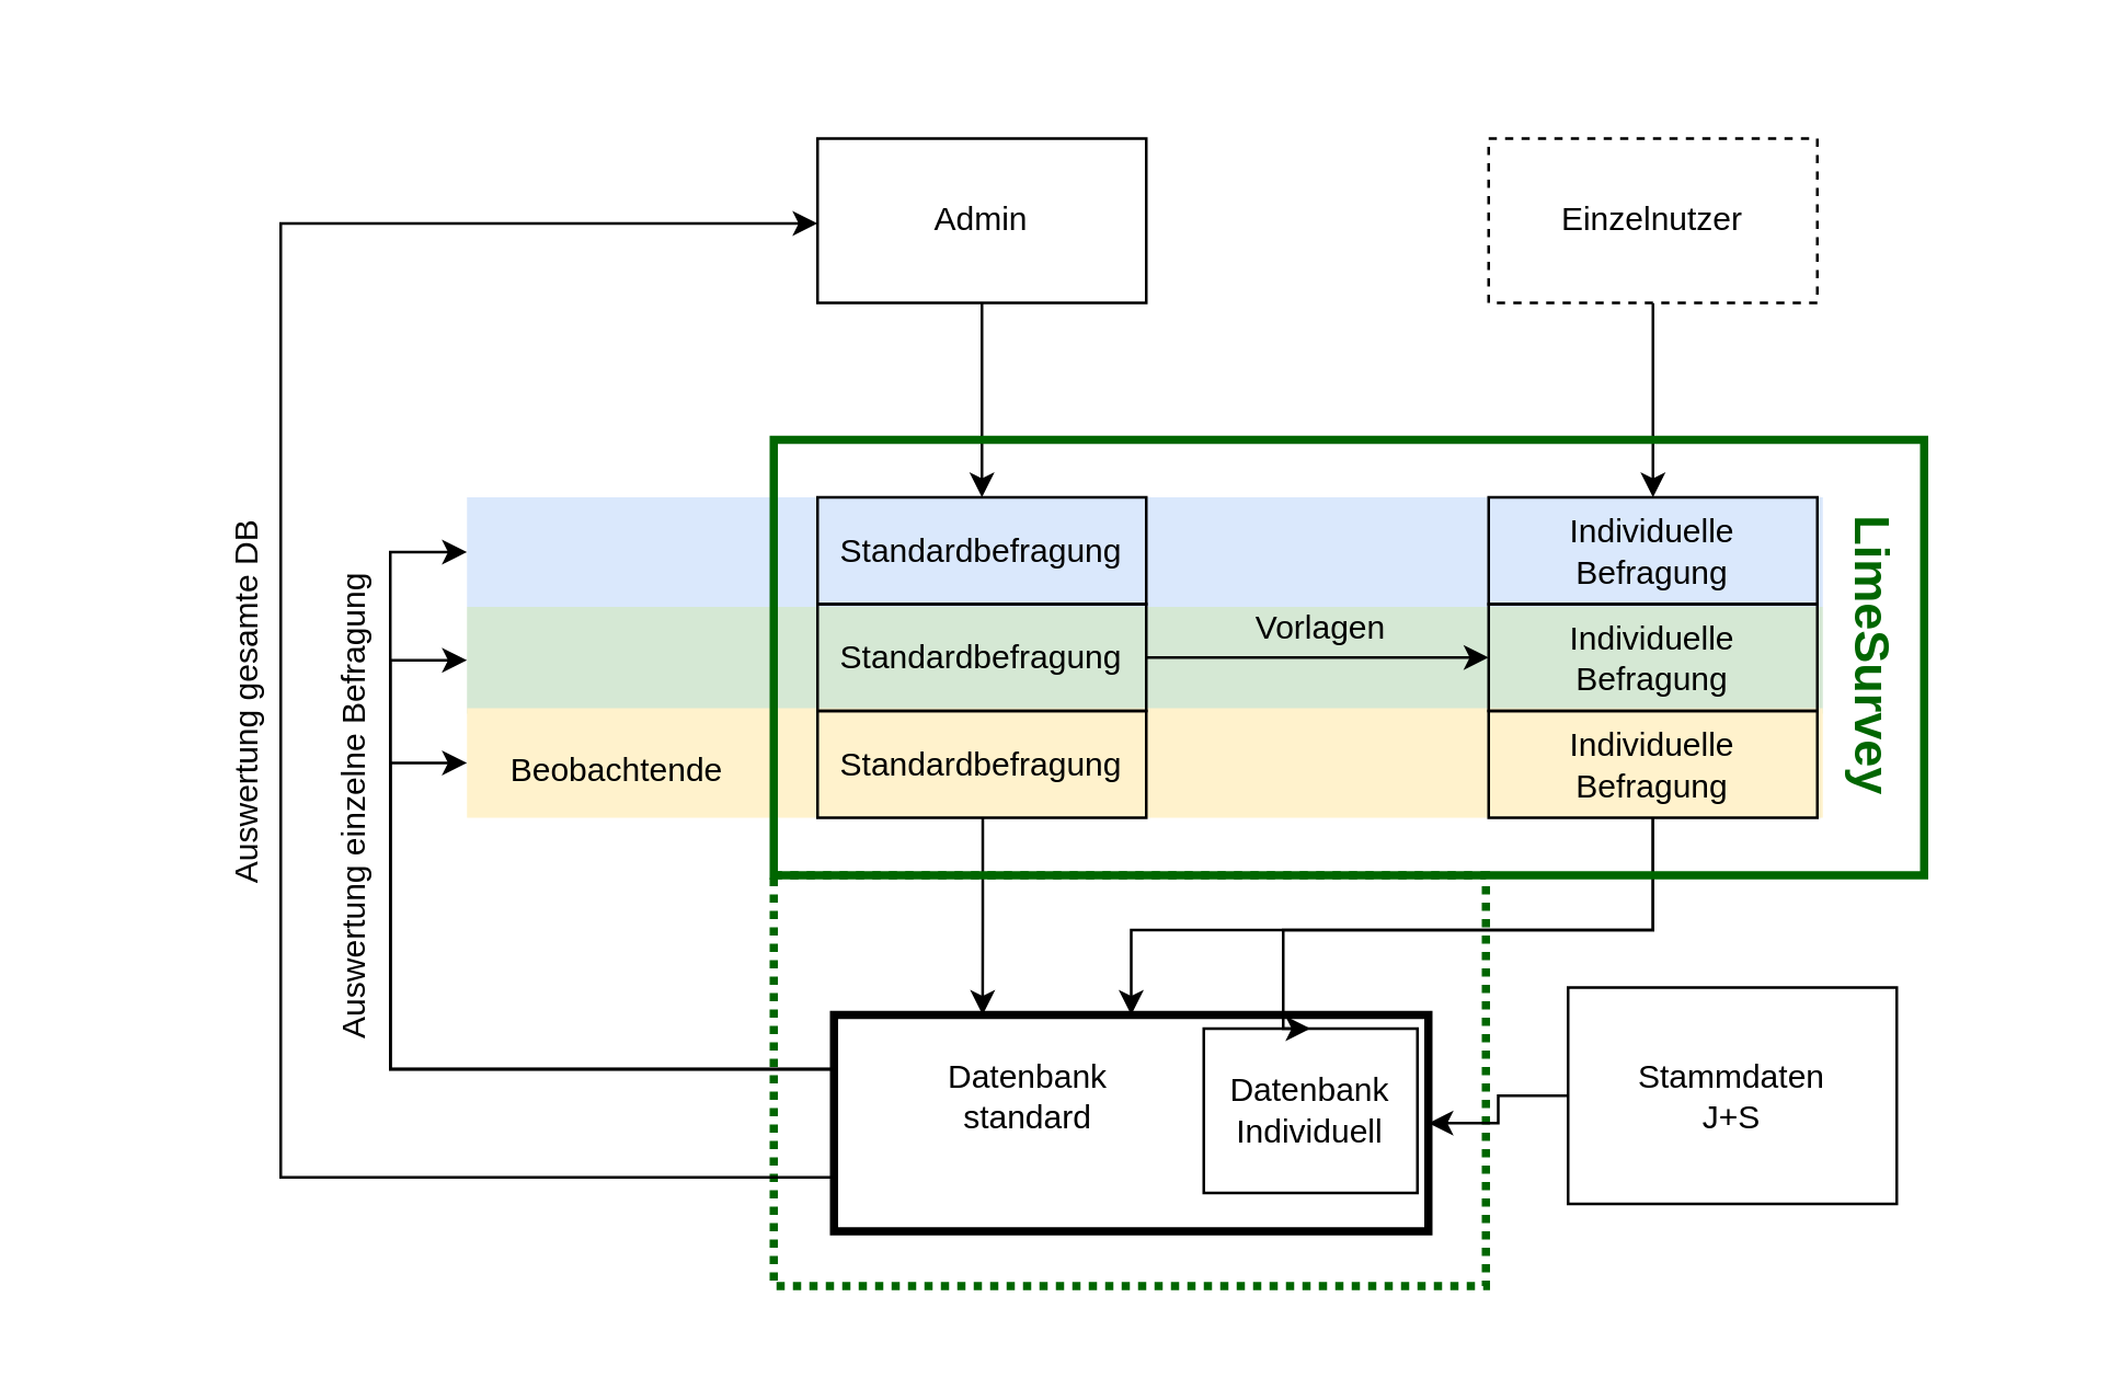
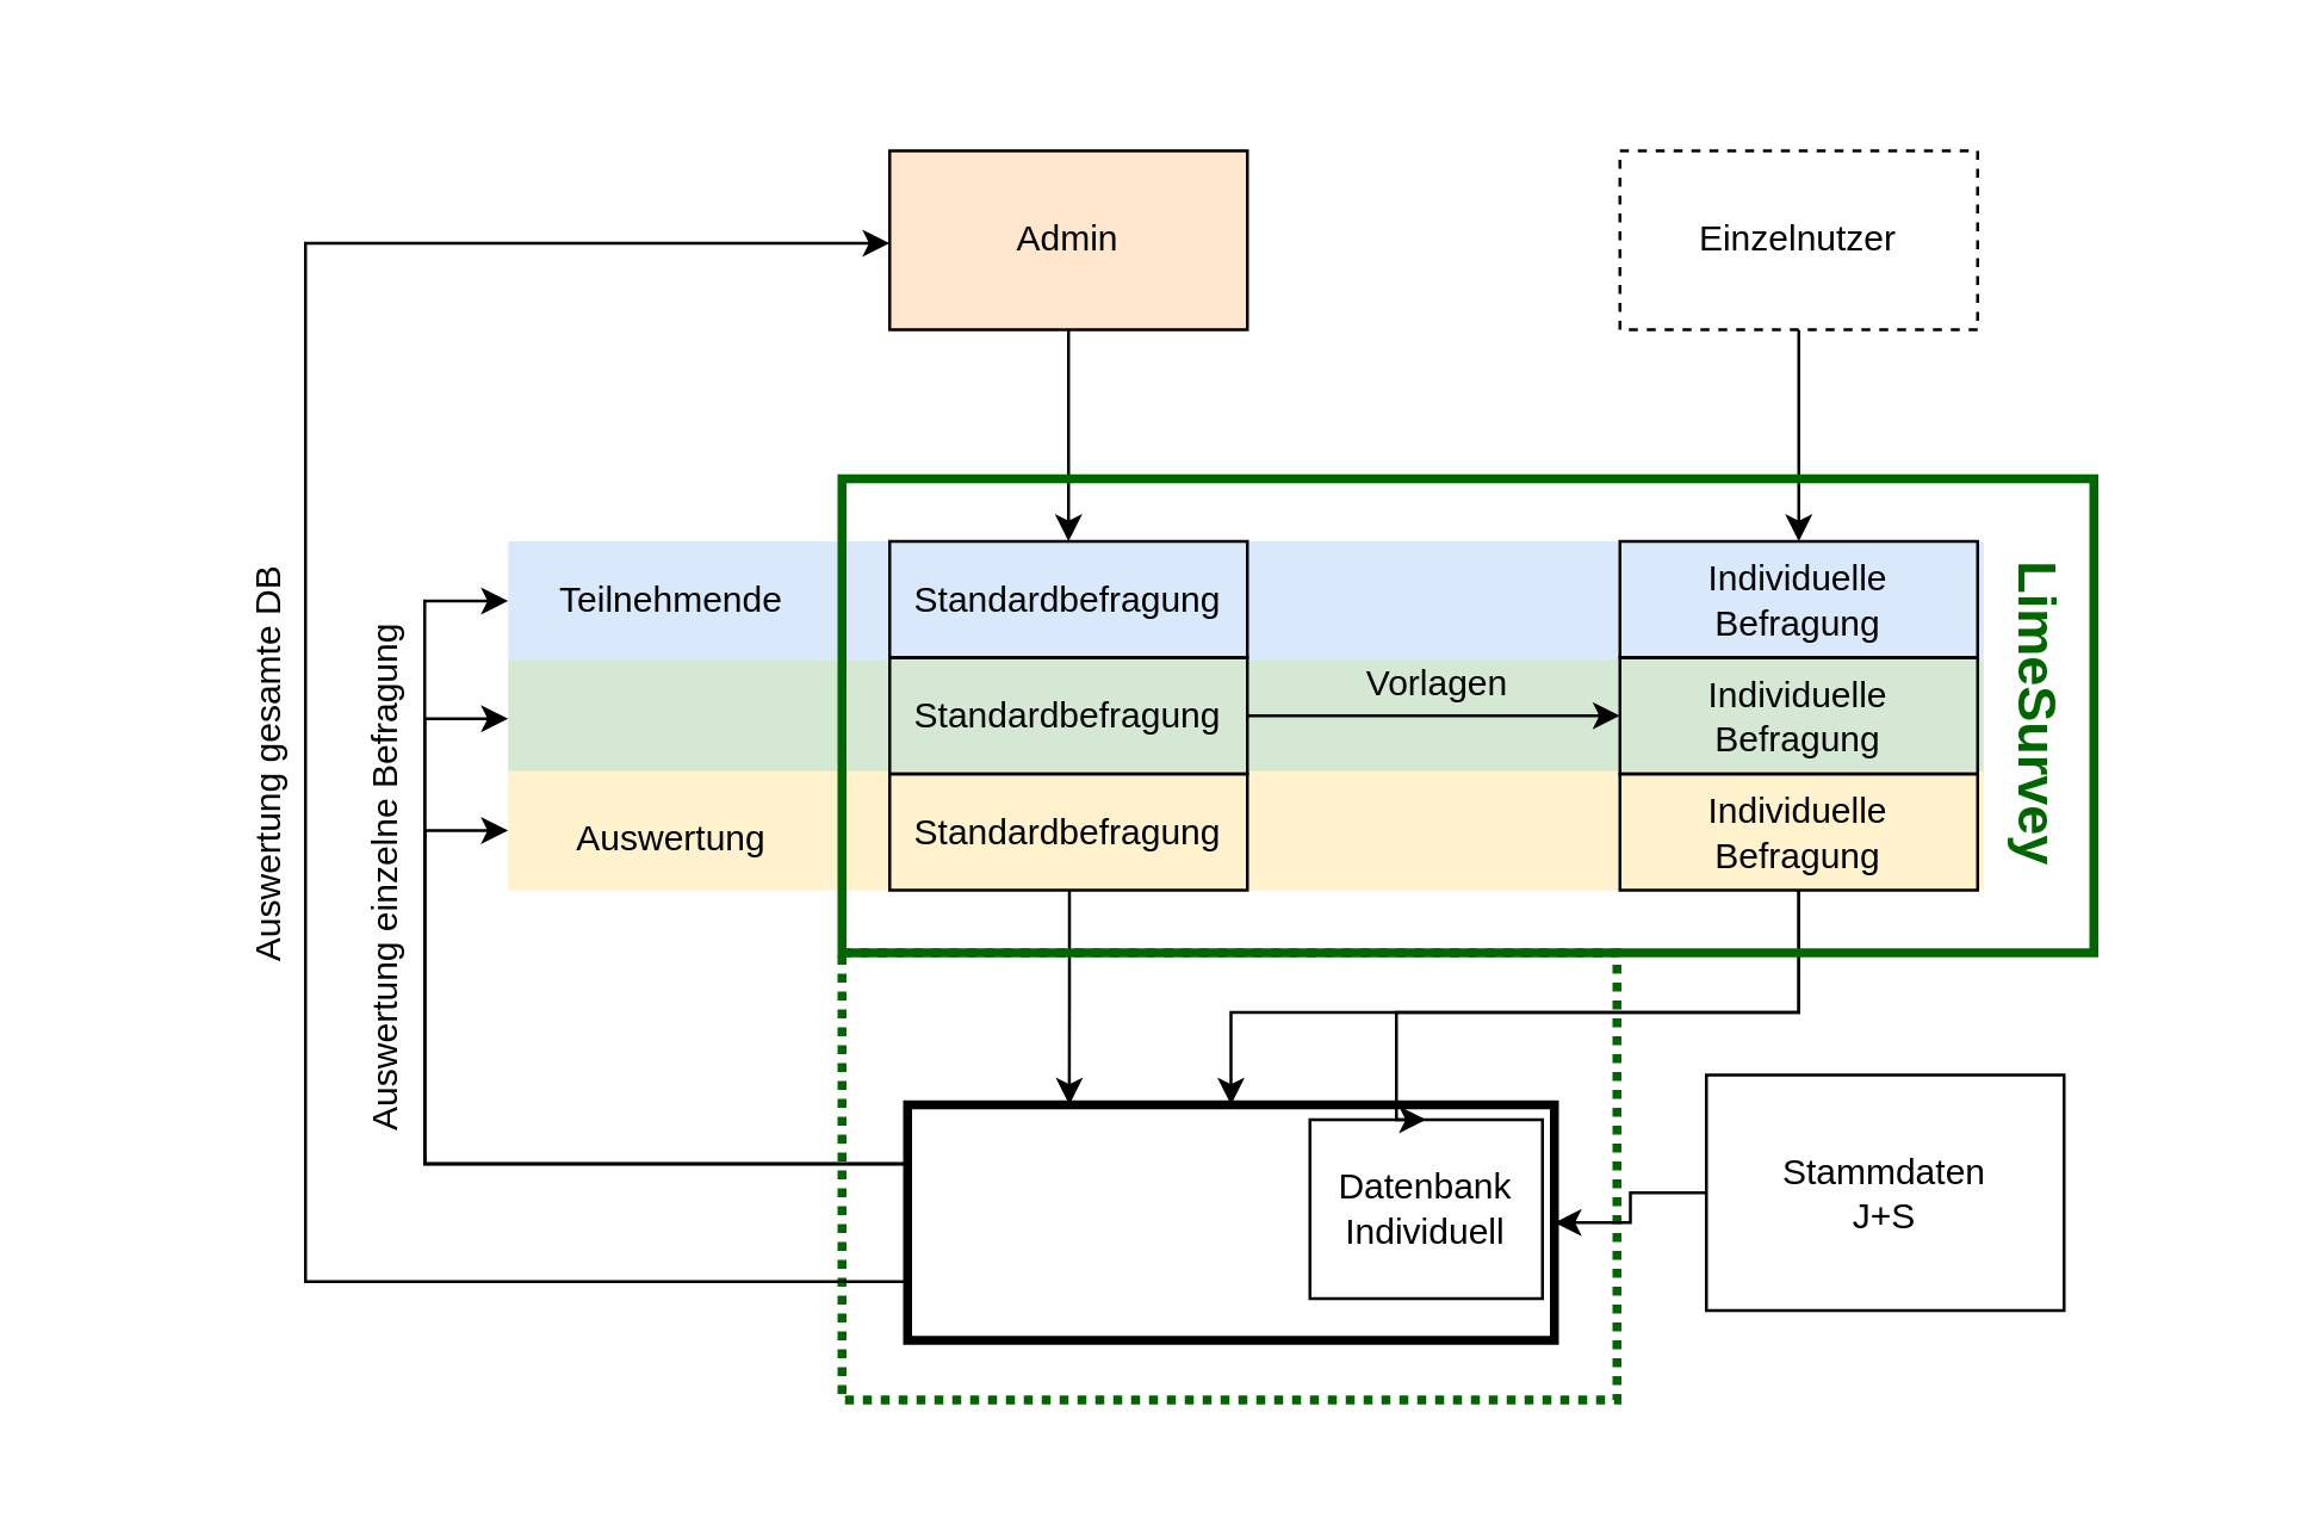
- <mxCell id="5" value="Admin" style="rounded=0;whiteSpace=wrap;html=1;" parent="1" vertex="1"><mxGeometry x="298" y="50" width="120" height="60" as="geometry" /></mxCell>
+ <mxCell id="5" value="Admin" style="rounded=0;whiteSpace=wrap;html=1;fillColor=#ffe6cc;" parent="1" vertex="1"><mxGeometry x="298" y="50" width="120" height="60" as="geometry" /></mxCell>
+ <mxCell id="13" value="Teilnehmende&lt;br&gt;" style="text;html=1;strokeColor=none;fillColor=none;align=center;verticalAlign=middle;whiteSpace=wrap;rounded=0;" parent="1" vertex="1"><mxGeometry x="180" y="191" width="90" height="20" as="geometry" /></mxCell>
- <mxCell id="14" value="Beobachtende&lt;br&gt;" style="text;html=1;strokeColor=none;fillColor=none;align=center;verticalAlign=middle;whiteSpace=wrap;rounded=0;" parent="1" vertex="1"><mxGeometry x="180" y="271" width="90" height="20" as="geometry" /></mxCell>
+ <mxCell id="14" value="Auswertung&lt;br&gt;" style="text;html=1;strokeColor=none;fillColor=none;align=center;verticalAlign=middle;whiteSpace=wrap;rounded=0;" parent="1" vertex="1"><mxGeometry x="180" y="271" width="90" height="20" as="geometry" /></mxCell>
- <mxCell id="32" value="Datenbank standard&lt;br&gt;" style="text;html=1;strokeColor=none;fillColor=none;align=center;verticalAlign=middle;whiteSpace=wrap;rounded=0;fontColor=#000000;" parent="1" vertex="1"><mxGeometry x="355" y="390" width="40" height="20" as="geometry" /></mxCell>
